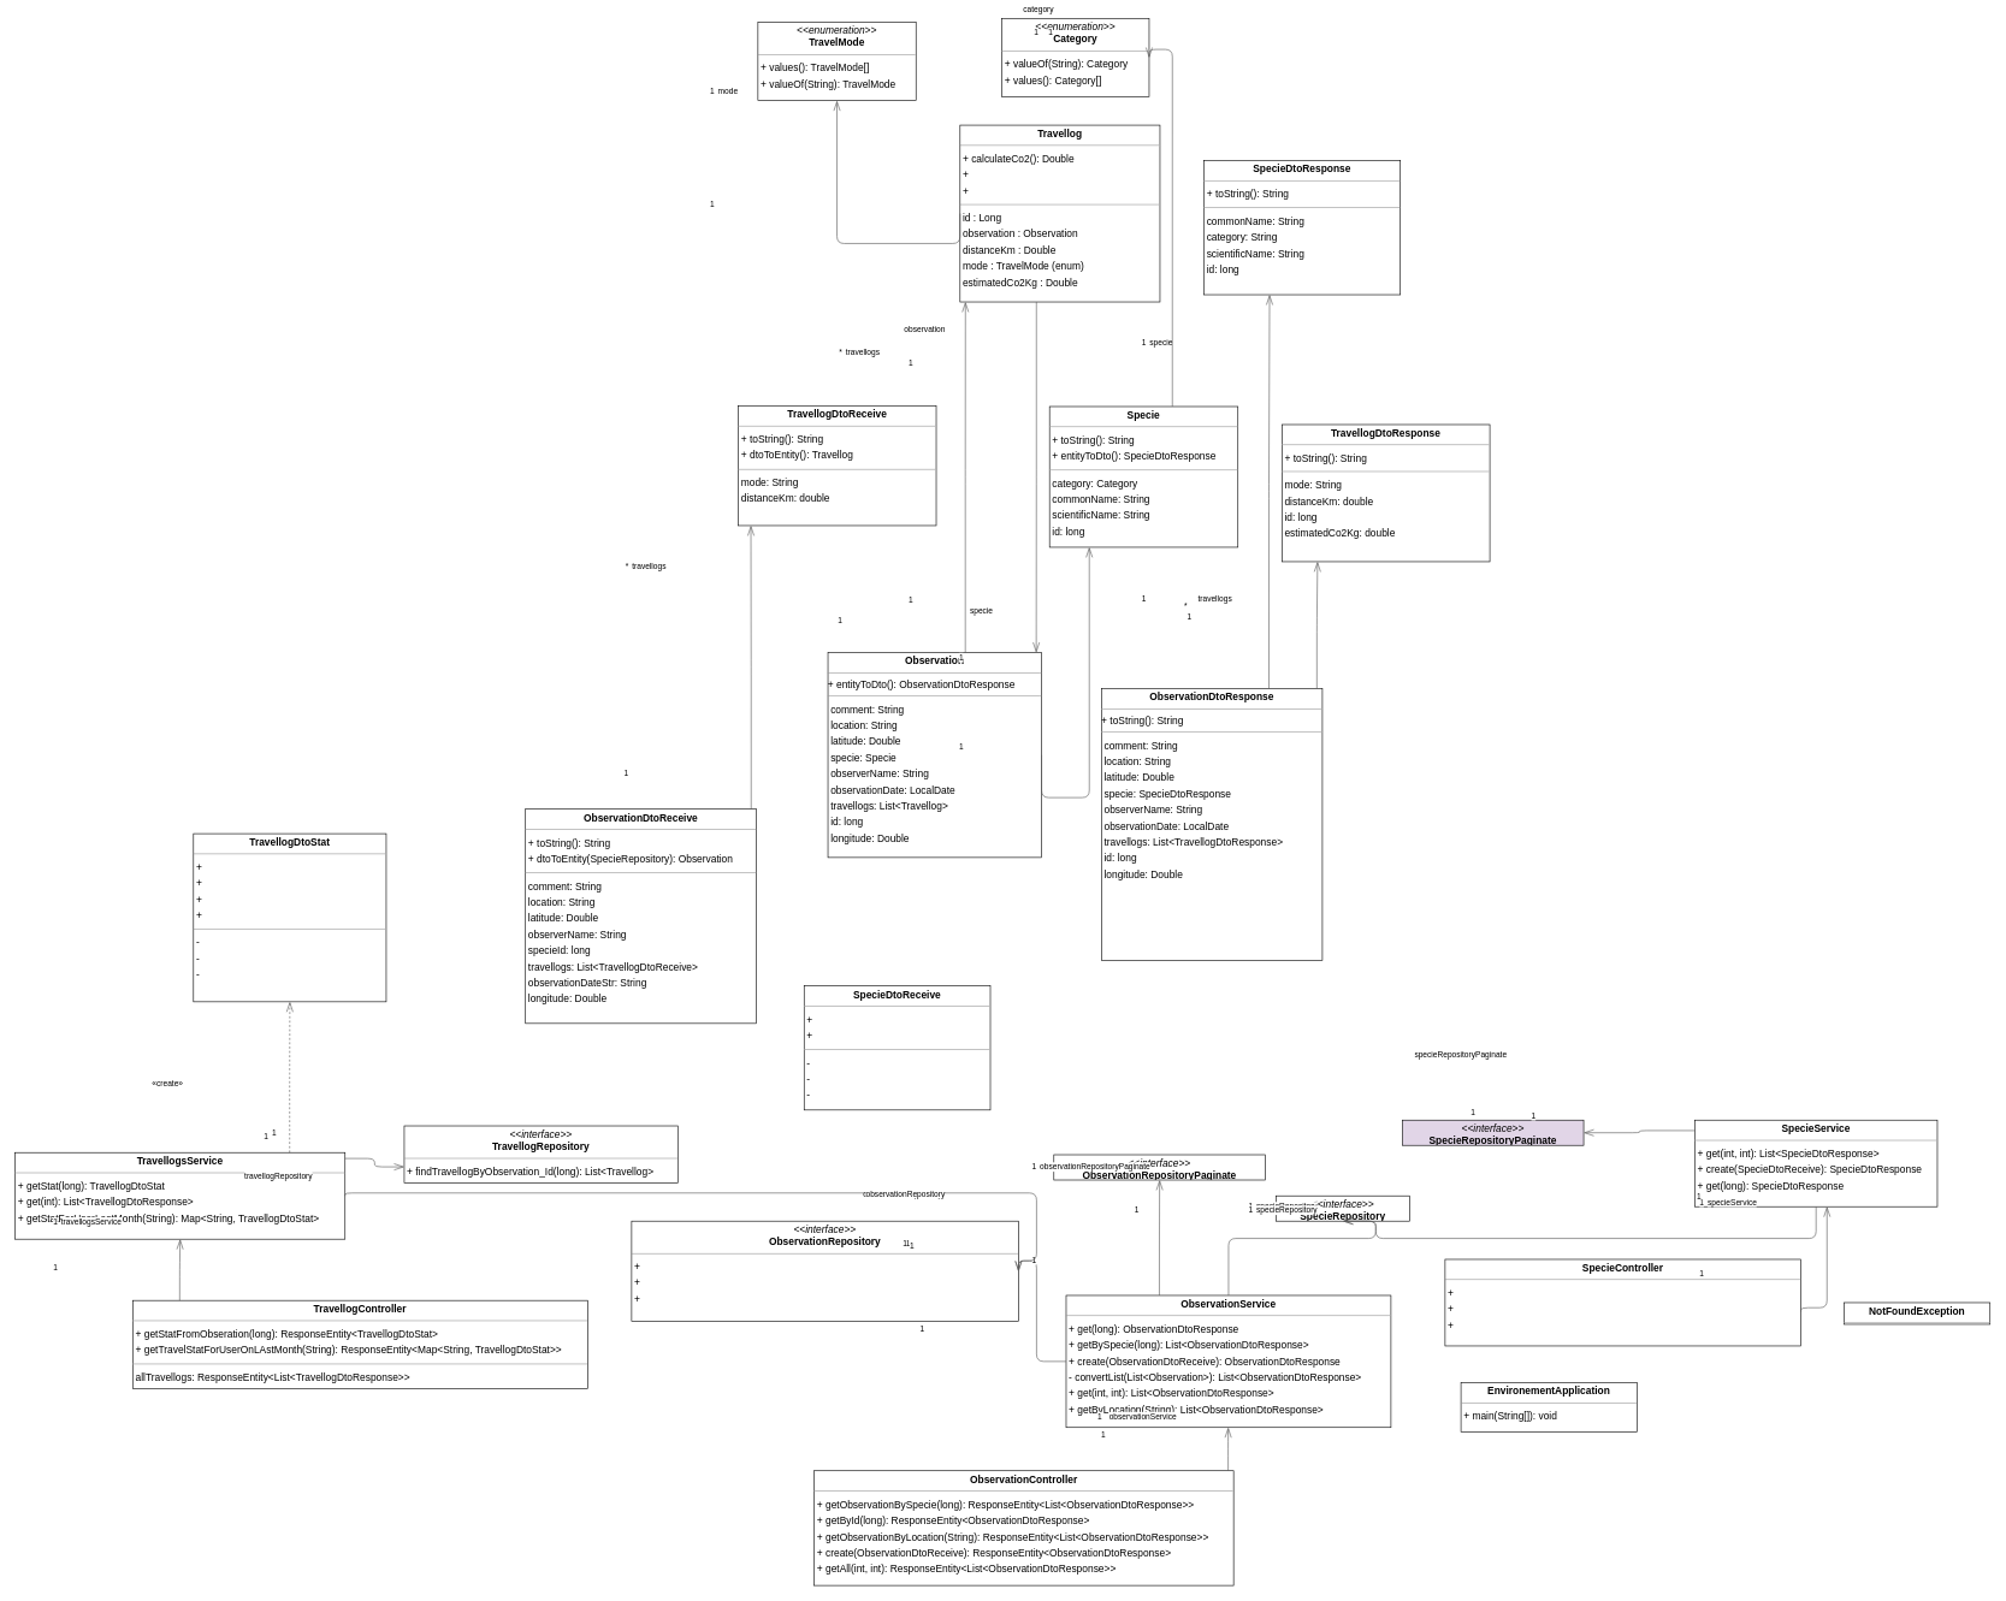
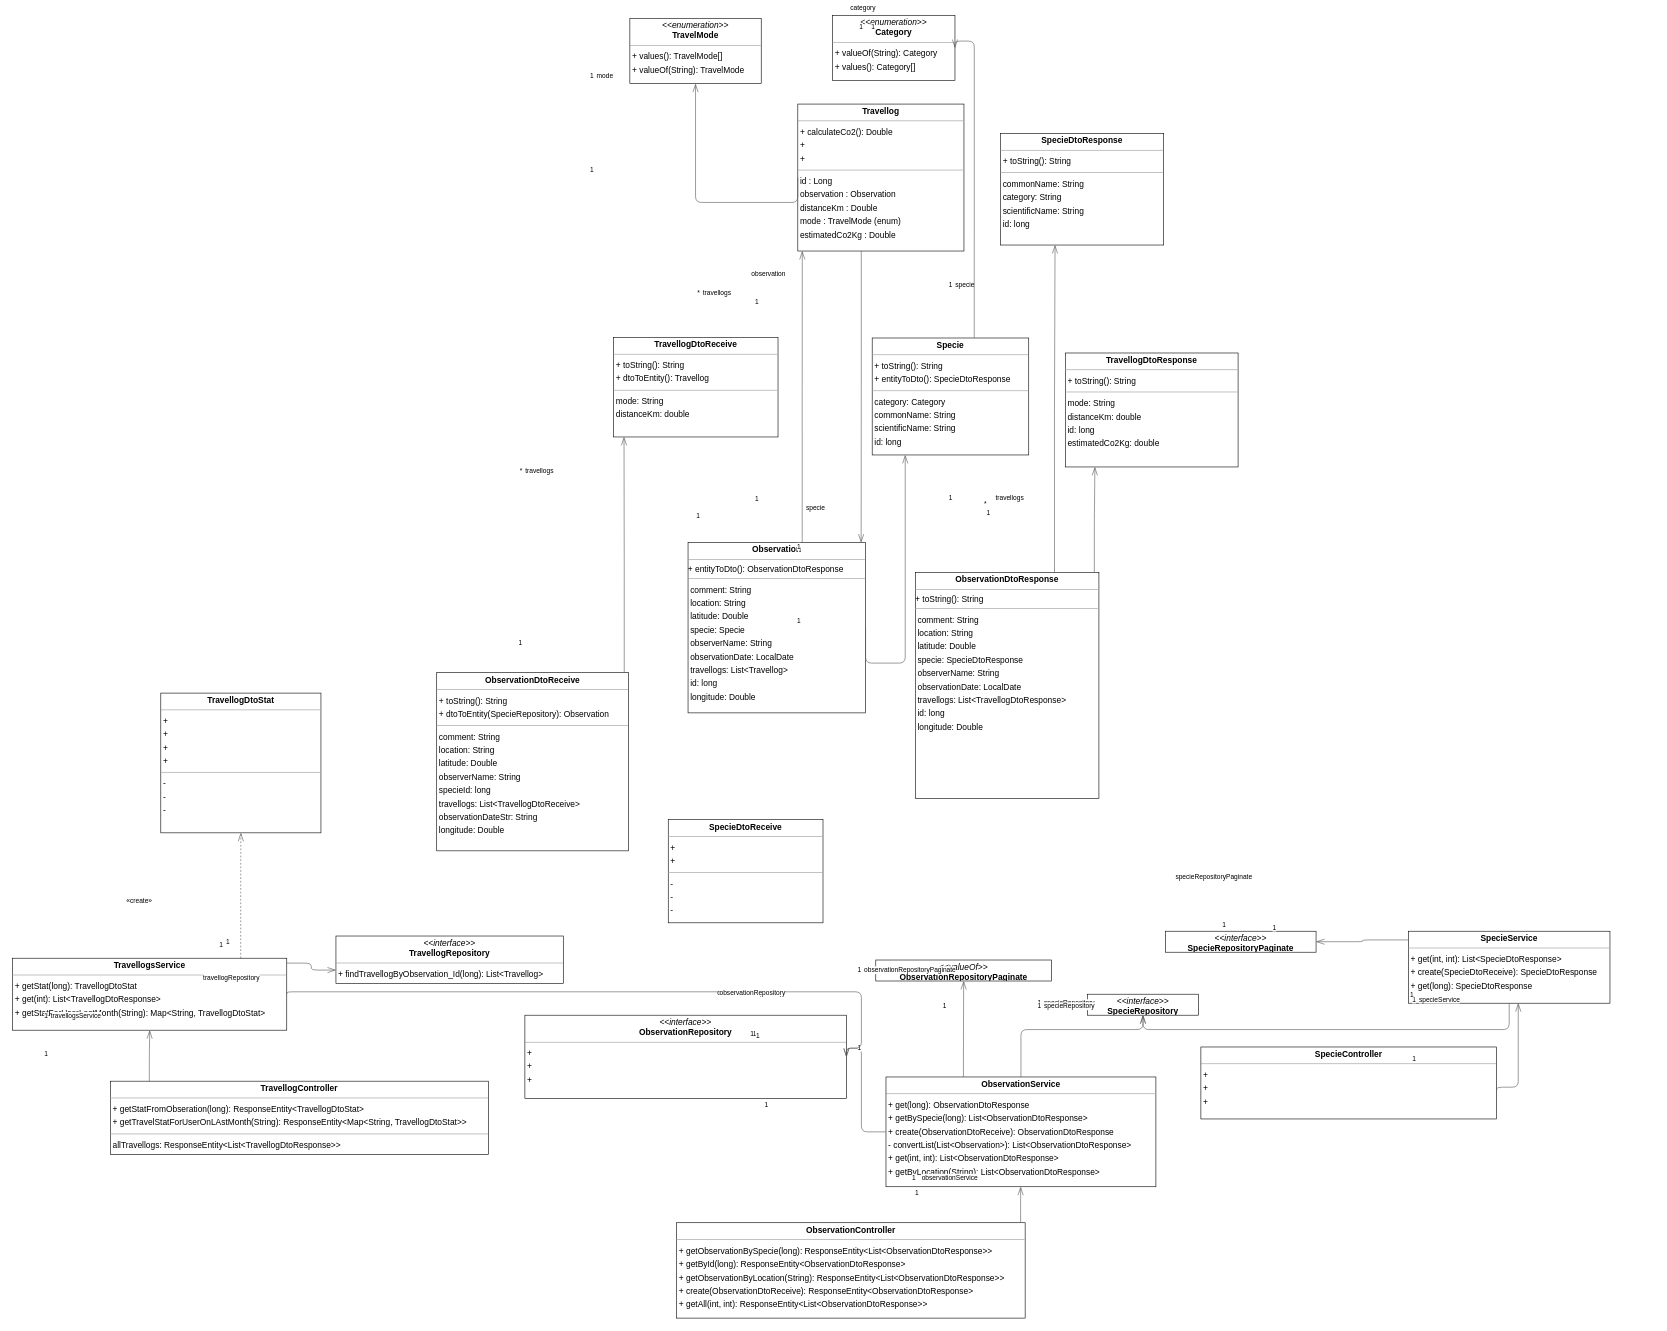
- <mxCell id="17" value="&lt;p style=&quot;margin:0px;margin-top:4px;text-align:center;&quot;&gt;&lt;i&gt;&amp;lt;&amp;lt;interface&amp;gt;&amp;gt;&lt;/i&gt;&lt;br/&gt;&lt;b&gt;SpecieRepositoryPaginate&lt;/b&gt;&lt;/p&gt;&lt;hr size=&quot;1&quot;/&gt;" style="verticalAlign=top;align=left;overflow=fill;fontSize=14;fontFamily=Helvetica;html=1;rounded=0;shadow=0;comic=0;labelBackgroundColor=none;strokeWidth=1;fillColor=#e1d5e7;" vertex="1" parent="1"><mxGeometry x="1942" y="1547" width="251" height="35" as="geometry" /></mxCell>
+ <mxCell id="17" value="&lt;p style=&quot;margin:0px;margin-top:4px;text-align:center;&quot;&gt;&lt;i&gt;&amp;lt;&amp;lt;interface&amp;gt;&amp;gt;&lt;/i&gt;&lt;br/&gt;&lt;b&gt;SpecieRepositoryPaginate&lt;/b&gt;&lt;/p&gt;&lt;hr size=&quot;1&quot;/&gt;" style="verticalAlign=top;align=left;overflow=fill;fontSize=14;fontFamily=Helvetica;html=1;rounded=0;shadow=0;comic=0;labelBackgroundColor=none;strokeWidth=1;" vertex="1" parent="1"><mxGeometry x="1942" y="1547" width="251" height="35" as="geometry" /></mxCell>
- <mxCell id="10" value="&lt;p style=&quot;margin:0px;margin-top:4px;text-align:center;&quot;&gt;&lt;i&gt;&amp;lt;&amp;lt;interface&amp;gt;&amp;gt;&lt;/i&gt;&lt;br/&gt;&lt;b&gt;ObservationRepositoryPaginate&lt;/b&gt;&lt;/p&gt;&lt;hr size=&quot;1&quot;/&gt;" style="verticalAlign=top;align=left;overflow=fill;fontSize=14;fontFamily=Helvetica;html=1;rounded=0;shadow=0;comic=0;labelBackgroundColor=none;strokeWidth=1;" vertex="1" parent="1"><mxGeometry x="1459" y="1595" width="293" height="35" as="geometry" /></mxCell>
+ <mxCell id="10" value="&lt;p style=&quot;margin:0px;margin-top:4px;text-align:center;&quot;&gt;&lt;i&gt;&amp;lt;&amp;lt;valueOf&amp;gt;&amp;gt;&lt;/i&gt;&lt;br/&gt;&lt;b&gt;ObservationRepositoryPaginate&lt;/b&gt;&lt;/p&gt;&lt;hr size=&quot;1&quot;/&gt;" style="verticalAlign=top;align=left;overflow=fill;fontSize=14;fontFamily=Helvetica;html=1;rounded=0;shadow=0;comic=0;labelBackgroundColor=none;strokeWidth=1;" vertex="1" parent="1"><mxGeometry x="1459" y="1595" width="293" height="35" as="geometry" /></mxCell>
- <mxCell id="16" value="&lt;p style=&quot;margin:0px;margin-top:4px;text-align:center;&quot;&gt;&lt;i&gt;&amp;lt;&amp;lt;interface&amp;gt;&amp;gt;&lt;/i&gt;&lt;br/&gt;&lt;b&gt;SpecieRepository&lt;/b&gt;&lt;/p&gt;&lt;hr size=&quot;1&quot;/&gt;" style="verticalAlign=top;align=left;overflow=fill;fontSize=14;fontFamily=Helvetica;html=1;rounded=0;shadow=0;comic=0;labelBackgroundColor=none;strokeWidth=1;" vertex="1" parent="1"><mxGeometry x="1767" y="1652" width="185" height="35" as="geometry" /></mxCell>
+ <mxCell id="16" value="&lt;p style=&quot;margin:0px;margin-top:4px;text-align:center;&quot;&gt;&lt;i&gt;&amp;lt;&amp;lt;interface&amp;gt;&amp;gt;&lt;/i&gt;&lt;br/&gt;&lt;b&gt;SpecieRepository&lt;/b&gt;&lt;/p&gt;&lt;hr size=&quot;1&quot;/&gt;" style="verticalAlign=top;align=left;overflow=fill;fontSize=14;fontFamily=Helvetica;html=1;rounded=0;shadow=0;comic=0;labelBackgroundColor=none;strokeWidth=1;" vertex="1" parent="1"><mxGeometry x="1812" y="1652" width="185" height="35" as="geometry" /></mxCell>
- <mxCell id="4" value="&lt;p style=&quot;margin:0px;margin-top:4px;text-align:center;&quot;&gt;&lt;b&gt;NotFoundException&lt;/b&gt;&lt;/p&gt;&lt;hr size=&quot;1&quot;/&gt;" style="verticalAlign=top;align=left;overflow=fill;fontSize=14;fontFamily=Helvetica;html=1;rounded=0;shadow=0;comic=0;labelBackgroundColor=none;strokeWidth=1;" vertex="1" parent="1"><mxGeometry x="2554" y="1800" width="202" height="30" as="geometry" /></mxCell>
- <mxCell id="3" value="&lt;p style=&quot;margin:0px;margin-top:4px;text-align:center;&quot;&gt;&lt;b&gt;EnvironementApplication&lt;/b&gt;&lt;/p&gt;&lt;hr size=&quot;1&quot;/&gt;&lt;p style=&quot;margin:0 0 0 4px;line-height:1.6;&quot;&gt;+ main(String[]): void&lt;/p&gt;" style="verticalAlign=top;align=left;overflow=fill;fontSize=14;fontFamily=Helvetica;html=1;rounded=0;shadow=0;comic=0;labelBackgroundColor=none;strokeWidth=1;" vertex="1" parent="1"><mxGeometry x="2023" y="1911" width="244" height="68" as="geometry" /></mxCell>
